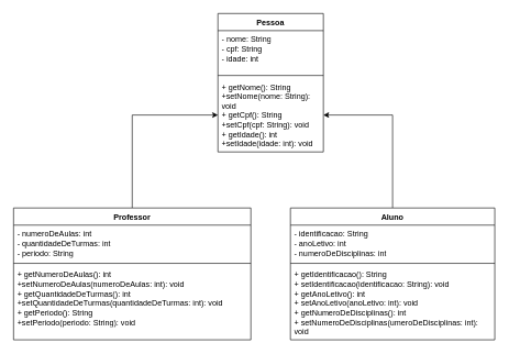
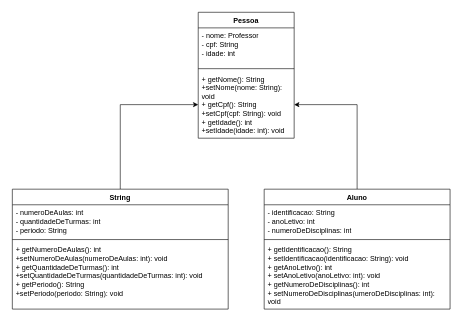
- <mxCell id="13" value="- nome: String&lt;div&gt;- cpf: String&amp;nbsp;&lt;/div&gt;&lt;div&gt;- idade: int&lt;/div&gt;" style="text;strokeColor=none;fillColor=none;align=left;verticalAlign=top;spacingLeft=4;spacingRight=4;overflow=hidden;rotatable=0;points=[[0,0.5],[1,0.5]];portConstraint=eastwest;whiteSpace=wrap;html=1;" vertex="1" parent="12"><mxGeometry y="26" width="160" height="64" as="geometry" /></mxCell>
+ <mxCell id="13" value="- nome: Professor&lt;div&gt;- cpf: String&amp;nbsp;&lt;/div&gt;&lt;div&gt;- idade: int&lt;/div&gt;" style="text;strokeColor=none;fillColor=none;align=left;verticalAlign=top;spacingLeft=4;spacingRight=4;overflow=hidden;rotatable=0;points=[[0,0.5],[1,0.5]];portConstraint=eastwest;whiteSpace=wrap;html=1;" vertex="1" parent="12"><mxGeometry y="26" width="160" height="64" as="geometry" /></mxCell>
- <mxCell id="3" value="Professor" style="swimlane;fontStyle=1;align=center;verticalAlign=top;childLayout=stackLayout;horizontal=1;startSize=26;horizontalStack=0;resizeParent=1;resizeParentMax=0;resizeLast=0;collapsible=1;marginBottom=0;whiteSpace=wrap;html=1;" vertex="1" parent="1"><mxGeometry x="20" y="315" width="360" height="200" as="geometry" /></mxCell>
+ <mxCell id="3" value="String" style="swimlane;fontStyle=1;align=center;verticalAlign=top;childLayout=stackLayout;horizontal=1;startSize=26;horizontalStack=0;resizeParent=1;resizeParentMax=0;resizeLast=0;collapsible=1;marginBottom=0;whiteSpace=wrap;html=1;" vertex="1" parent="1"><mxGeometry x="20" y="315" width="360" height="200" as="geometry" /></mxCell>
